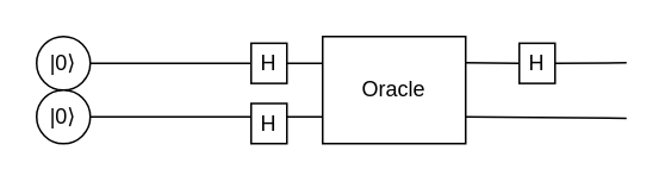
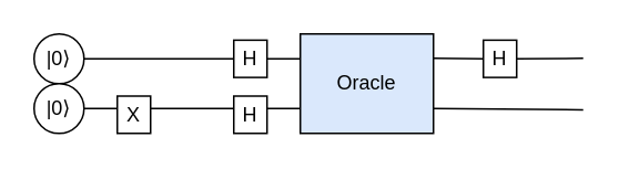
- <mxCell id="2" value="Oracle" style="rounded=0;whiteSpace=wrap;html=1;" vertex="1" parent="1"><mxGeometry x="180" y="20" width="80" height="60" as="geometry" /></mxCell>
+ <mxCell id="2" value="Oracle" style="rounded=0;whiteSpace=wrap;html=1;fillColor=#dae8fc;" vertex="1" parent="1"><mxGeometry x="180" y="20" width="80" height="60" as="geometry" /></mxCell>
+ <mxCell id="10" value="X" style="rounded=0;whiteSpace=wrap;html=1;" vertex="1" parent="1"><mxGeometry x="70" y="57.5" width="20" height="22.5" as="geometry" /></mxCell>
